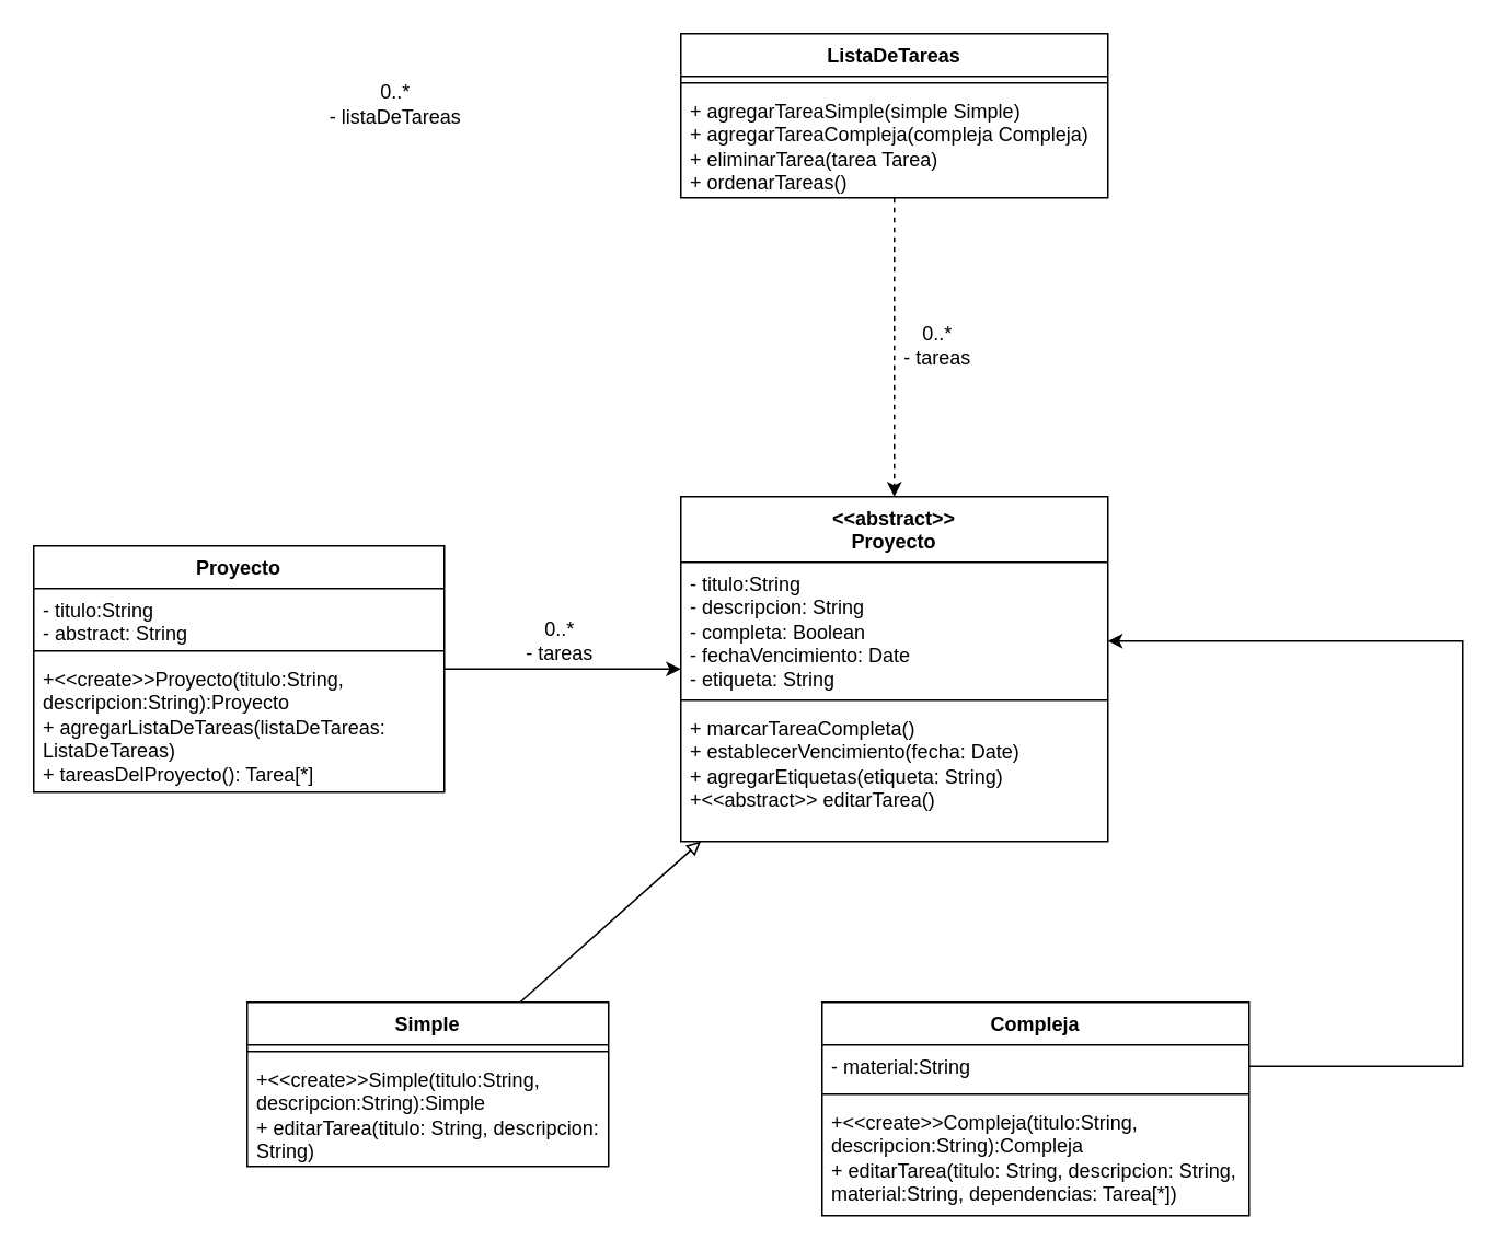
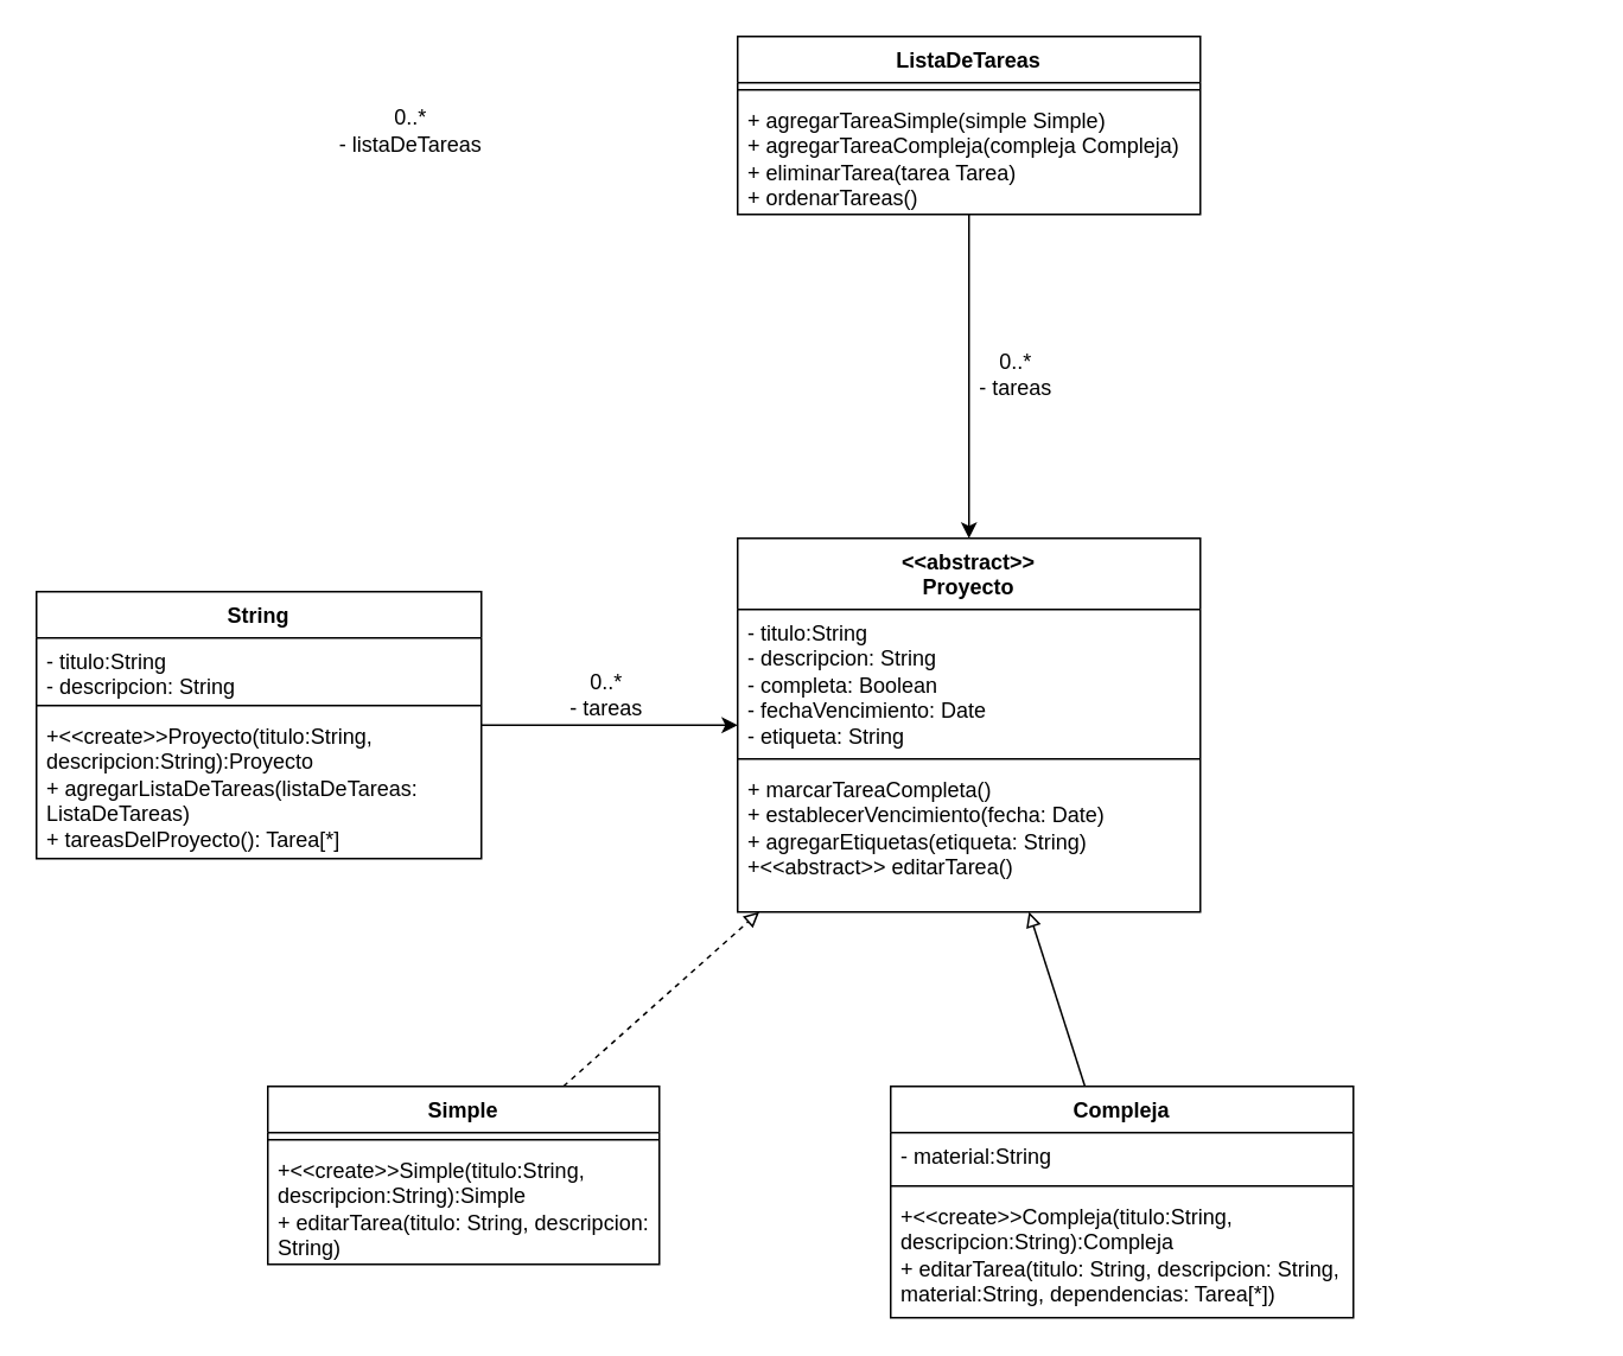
- <mxCell id="27" value="0..*&lt;br&gt;- listaDeTareas" style="text;html=1;align=center;verticalAlign=middle;resizable=0;points=[];autosize=1;strokeColor=none;fillColor=none;" vertex="1" parent="1"><mxGeometry x="190" y="43" width="100" height="40" as="geometry" /></mxCell>
+ <mxCell id="27" value="0..*&lt;br&gt;- listaDeTareas" style="text;html=1;align=center;verticalAlign=middle;resizable=0;points=[];autosize=1;strokeColor=none;fillColor=none;" vertex="1" parent="1"><mxGeometry x="180" y="53" width="100" height="40" as="geometry" /></mxCell>
- <mxCell id="15" style="edgeStyle=orthogonalEdgeStyle;rounded=0;orthogonalLoop=1;jettySize=auto;html=1;dashed=1;" edge="1" parent="1" source="16" target="2"><mxGeometry relative="1" as="geometry" /></mxCell>
+ <mxCell id="15" style="edgeStyle=orthogonalEdgeStyle;rounded=0;orthogonalLoop=1;jettySize=auto;html=1;" edge="1" parent="1" source="16" target="2"><mxGeometry relative="1" as="geometry" /></mxCell>
- <mxCell id="21" value="Proyecto" style="swimlane;fontStyle=1;align=center;verticalAlign=top;childLayout=stackLayout;horizontal=1;startSize=26;horizontalStack=0;resizeParent=1;resizeParentMax=0;resizeLast=0;collapsible=1;marginBottom=0;whiteSpace=wrap;html=1;" vertex="1" parent="1"><mxGeometry x="20" y="332" width="250" height="150" as="geometry" /></mxCell>
+ <mxCell id="21" value="String" style="swimlane;fontStyle=1;align=center;verticalAlign=top;childLayout=stackLayout;horizontal=1;startSize=26;horizontalStack=0;resizeParent=1;resizeParentMax=0;resizeLast=0;collapsible=1;marginBottom=0;whiteSpace=wrap;html=1;" vertex="1" parent="1"><mxGeometry x="20" y="332" width="250" height="150" as="geometry" /></mxCell>
- <mxCell id="22" value="- titulo:String&lt;br&gt;- abstract: String" style="text;strokeColor=none;fillColor=none;align=left;verticalAlign=top;spacingLeft=4;spacingRight=4;overflow=hidden;rotatable=0;points=[[0,0.5],[1,0.5]];portConstraint=eastwest;whiteSpace=wrap;html=1;" vertex="1" parent="21"><mxGeometry y="26" width="250" height="34" as="geometry" /></mxCell>
+ <mxCell id="22" value="- titulo:String&lt;br&gt;- descripcion: String" style="text;strokeColor=none;fillColor=none;align=left;verticalAlign=top;spacingLeft=4;spacingRight=4;overflow=hidden;rotatable=0;points=[[0,0.5],[1,0.5]];portConstraint=eastwest;whiteSpace=wrap;html=1;" vertex="1" parent="21"><mxGeometry y="26" width="250" height="34" as="geometry" /></mxCell>
- <mxCell id="26" style="edgeStyle=orthogonalEdgeStyle;rounded=0;orthogonalLoop=1;jettySize=auto;html=1;" edge="1" parent="1" source="12" target="2"><mxGeometry relative="1" as="geometry"><Array as="points"><mxPoint x="890" y="649" /><mxPoint x="890" y="390" /></Array></mxGeometry></mxCell>
- <mxCell id="6" style="rounded=0;orthogonalLoop=1;jettySize=auto;html=1;endArrow=block;endFill=0;" edge="1" parent="1" source="7" target="2"><mxGeometry relative="1" as="geometry" /></mxCell>
+ <mxCell id="6" style="rounded=0;orthogonalLoop=1;jettySize=auto;html=1;endArrow=block;endFill=0;dashed=1;" edge="1" parent="1" source="7" target="2"><mxGeometry relative="1" as="geometry" /></mxCell>
+ <mxCell id="10" style="rounded=0;orthogonalLoop=1;jettySize=auto;html=1;endArrow=block;endFill=0;" edge="1" parent="1" source="11" target="2"><mxGeometry relative="1" as="geometry" /></mxCell>
